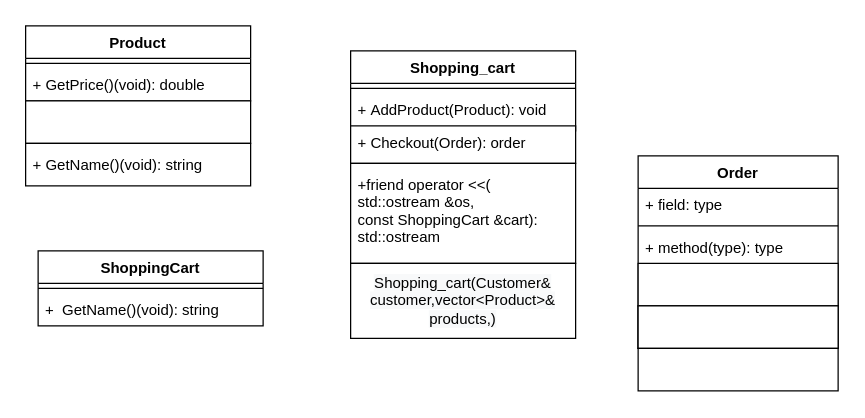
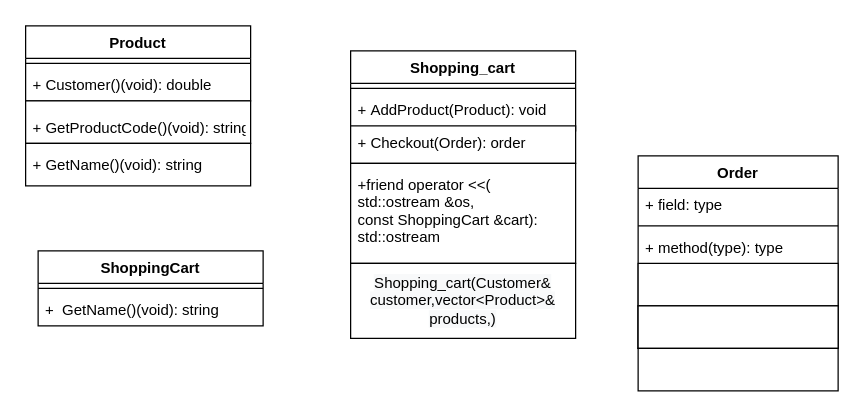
- <mxCell id="18" value="+ GetPrice()(void): double" style="text;strokeColor=none;fillColor=none;align=left;verticalAlign=top;spacingLeft=4;spacingRight=4;overflow=hidden;rotatable=0;points=[[0,0.5],[1,0.5]];portConstraint=eastwest;" vertex="1" parent="16"><mxGeometry y="34" width="180" height="26" as="geometry" /></mxCell>
+ <mxCell id="18" value="+ Customer()(void): double" style="text;strokeColor=none;fillColor=none;align=left;verticalAlign=top;spacingLeft=4;spacingRight=4;overflow=hidden;rotatable=0;points=[[0,0.5],[1,0.5]];portConstraint=eastwest;" vertex="1" parent="16"><mxGeometry y="34" width="180" height="26" as="geometry" /></mxCell>
+ <mxCell id="21" value="+ GetProductCode()(void): string" style="text;strokeColor=none;fillColor=none;align=left;verticalAlign=top;spacingLeft=4;spacingRight=4;overflow=hidden;rotatable=0;points=[[0,0.5],[1,0.5]];portConstraint=eastwest;" vertex="1" parent="15"><mxGeometry y="68" width="180" height="26" as="geometry" /></mxCell>
